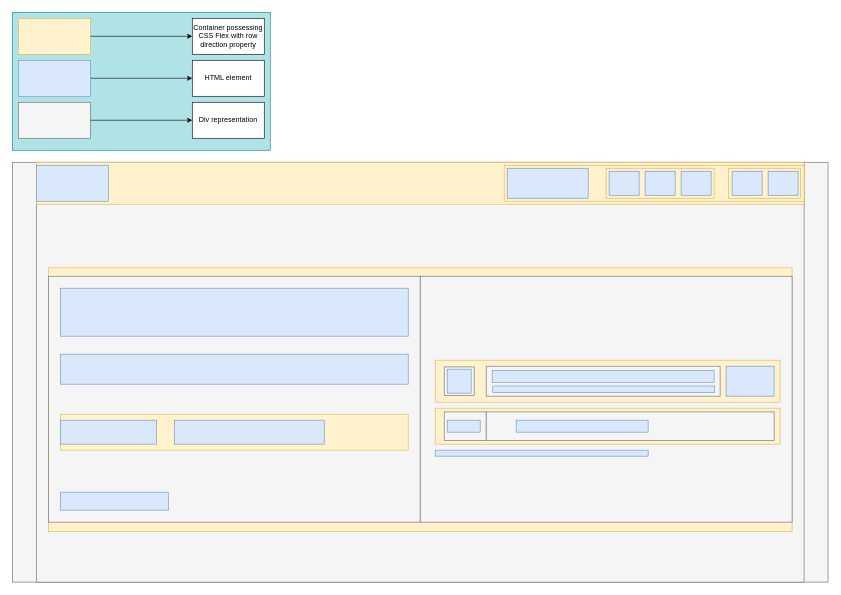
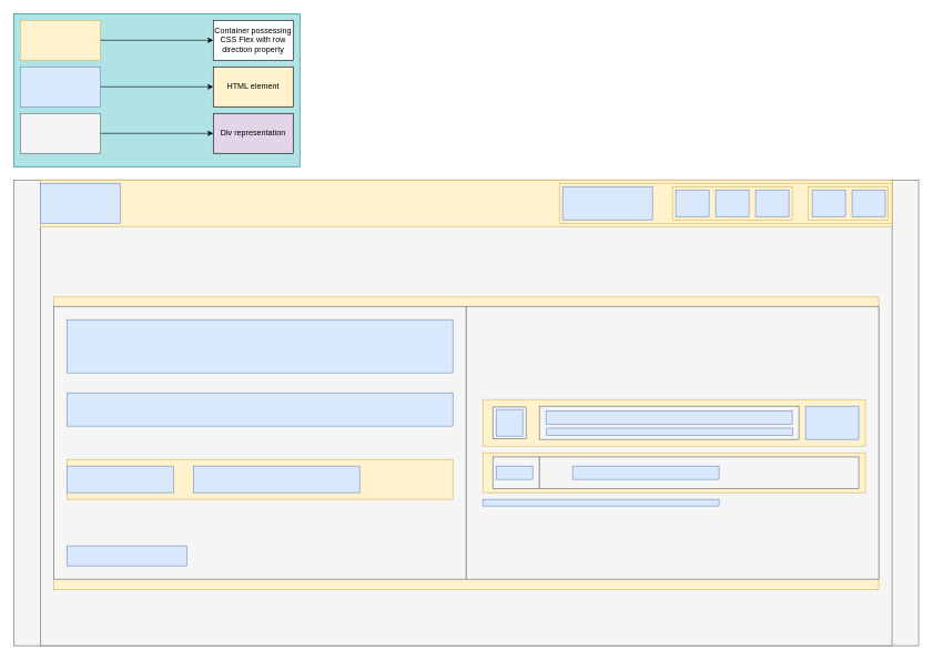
- <mxCell id="33" value="HTML element" style="rounded=0;whiteSpace=wrap;html=1;" vertex="1" parent="1"><mxGeometry x="320" width="120" height="60" as="geometry" y="100" /></mxCell>
+ <mxCell id="33" value="HTML element" style="rounded=0;whiteSpace=wrap;html=1;fillColor=#fff2cc;" vertex="1" parent="1"><mxGeometry x="320" width="120" height="60" as="geometry" y="100" /></mxCell>
- <mxCell id="46" value="Div representation" style="rounded=0;whiteSpace=wrap;html=1;" vertex="1" parent="1"><mxGeometry x="320" y="170" width="120" height="60" as="geometry" /></mxCell>
+ <mxCell id="46" value="Div representation" style="rounded=0;whiteSpace=wrap;html=1;fillColor=#e1d5e7;" vertex="1" parent="1"><mxGeometry x="320" y="170" width="120" height="60" as="geometry" /></mxCell>
